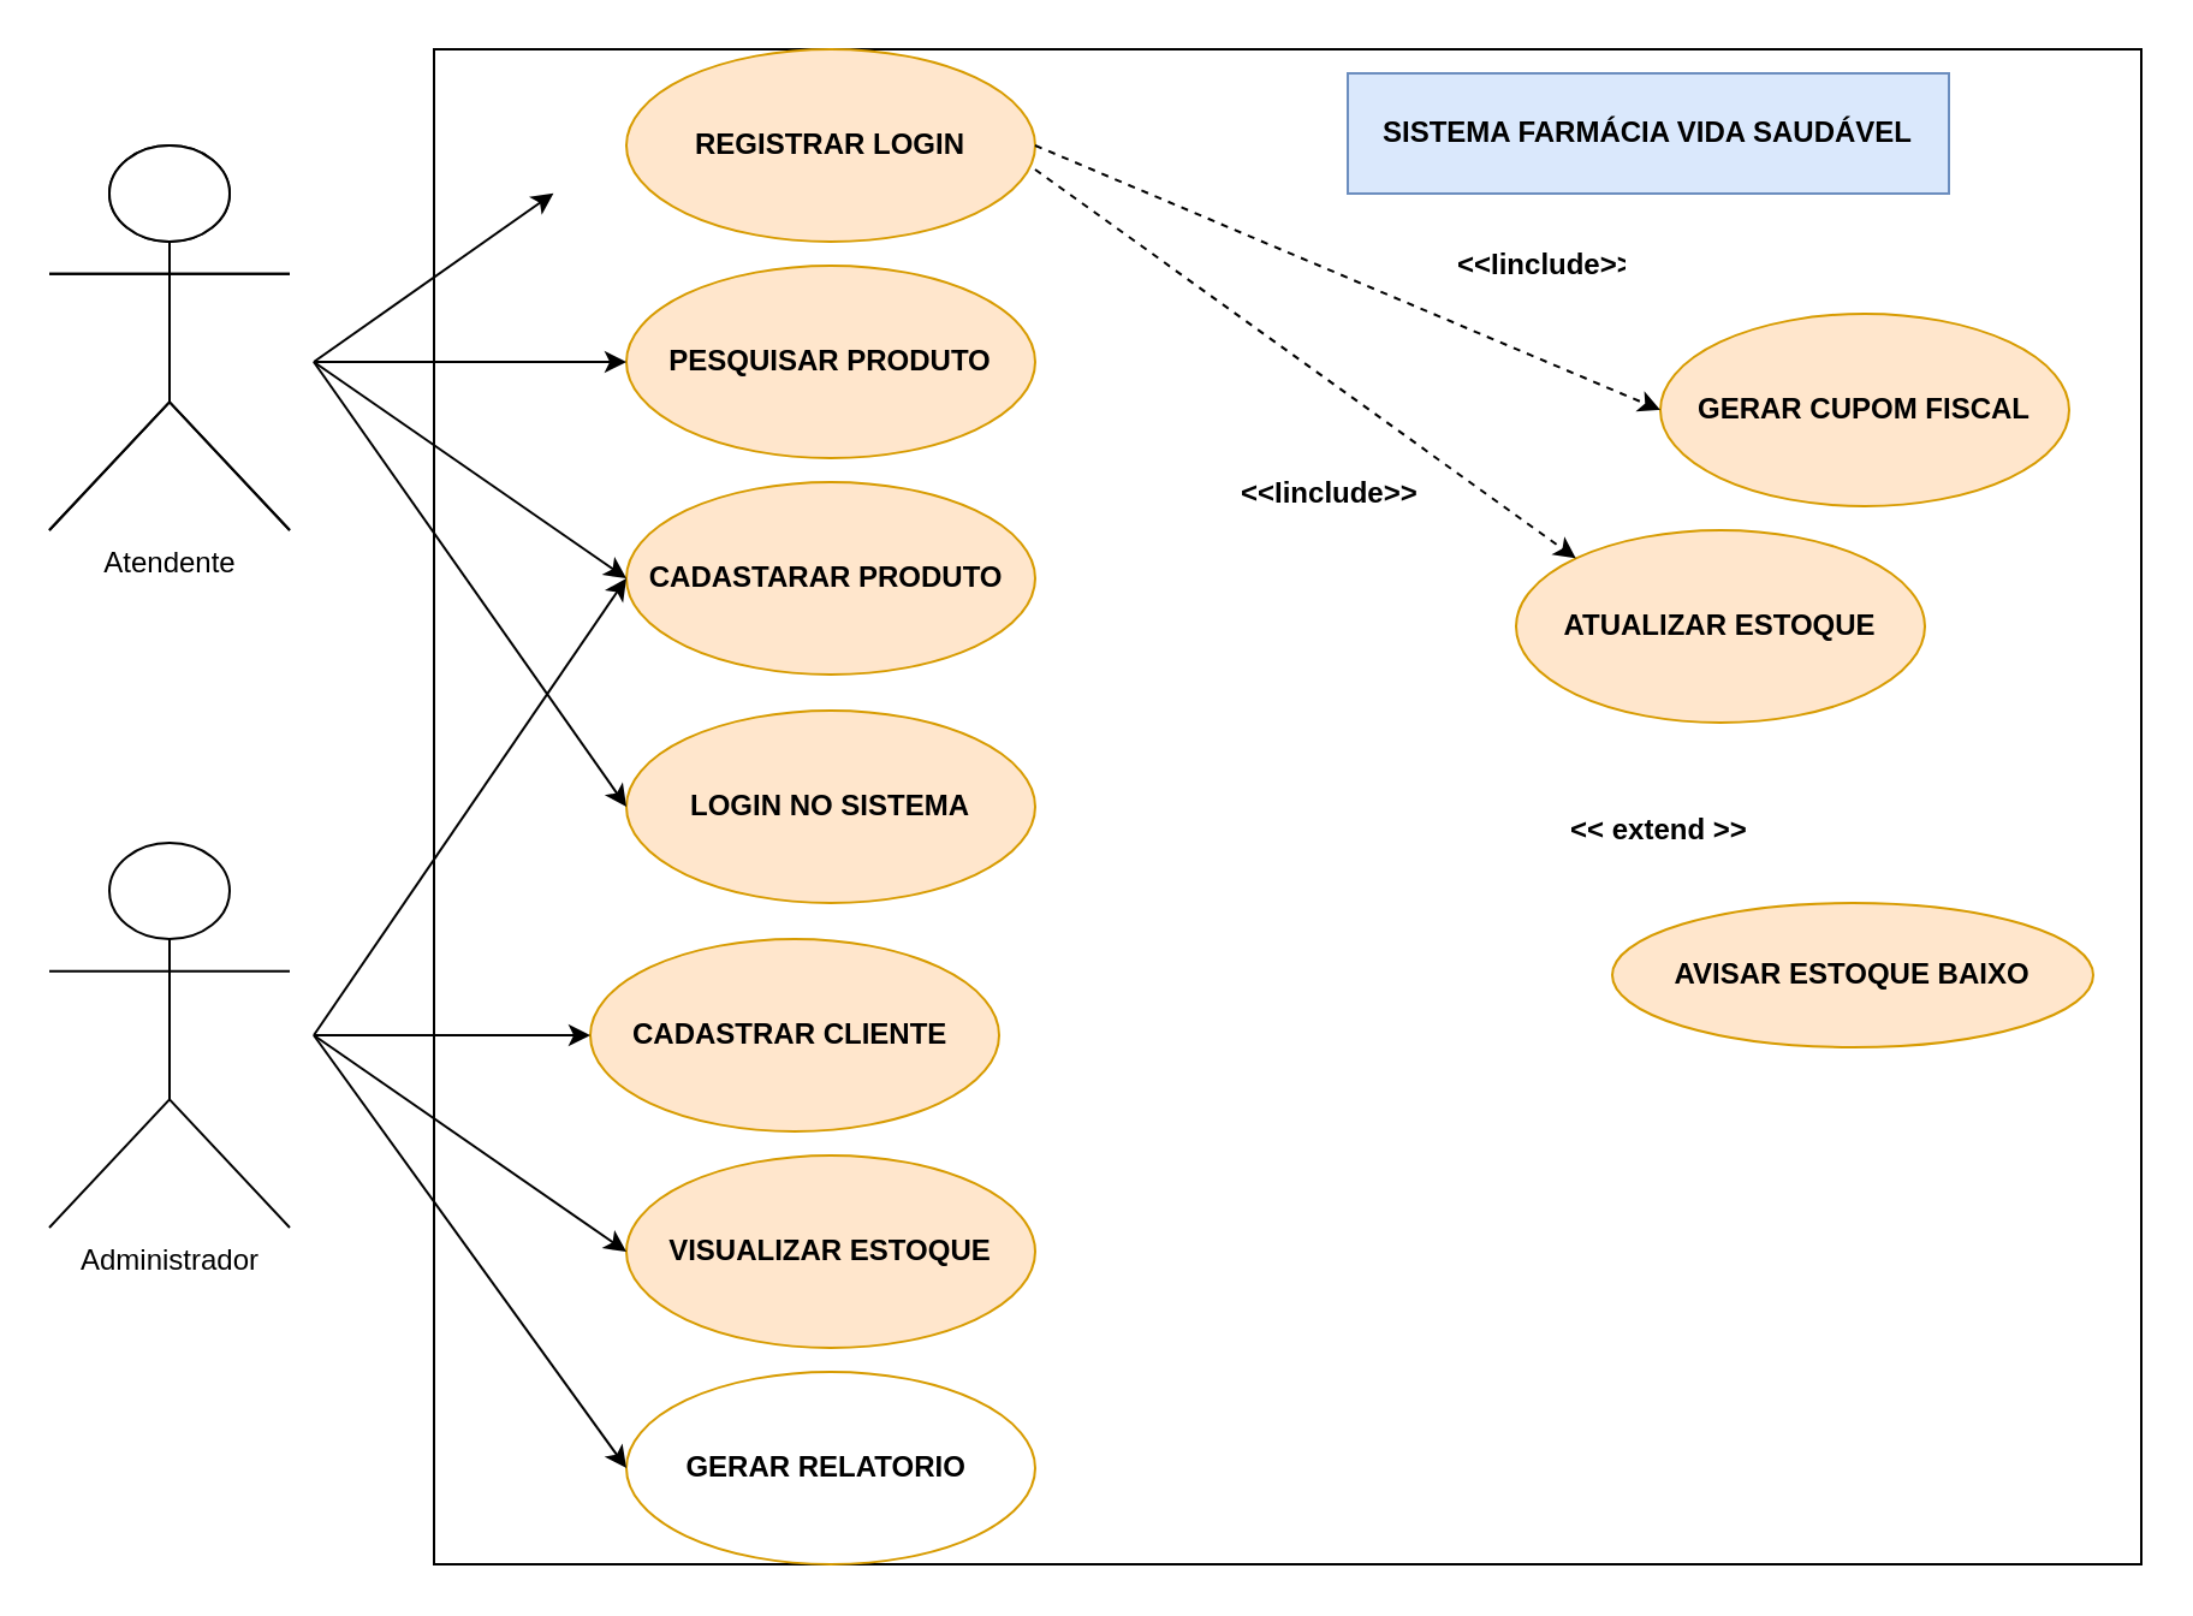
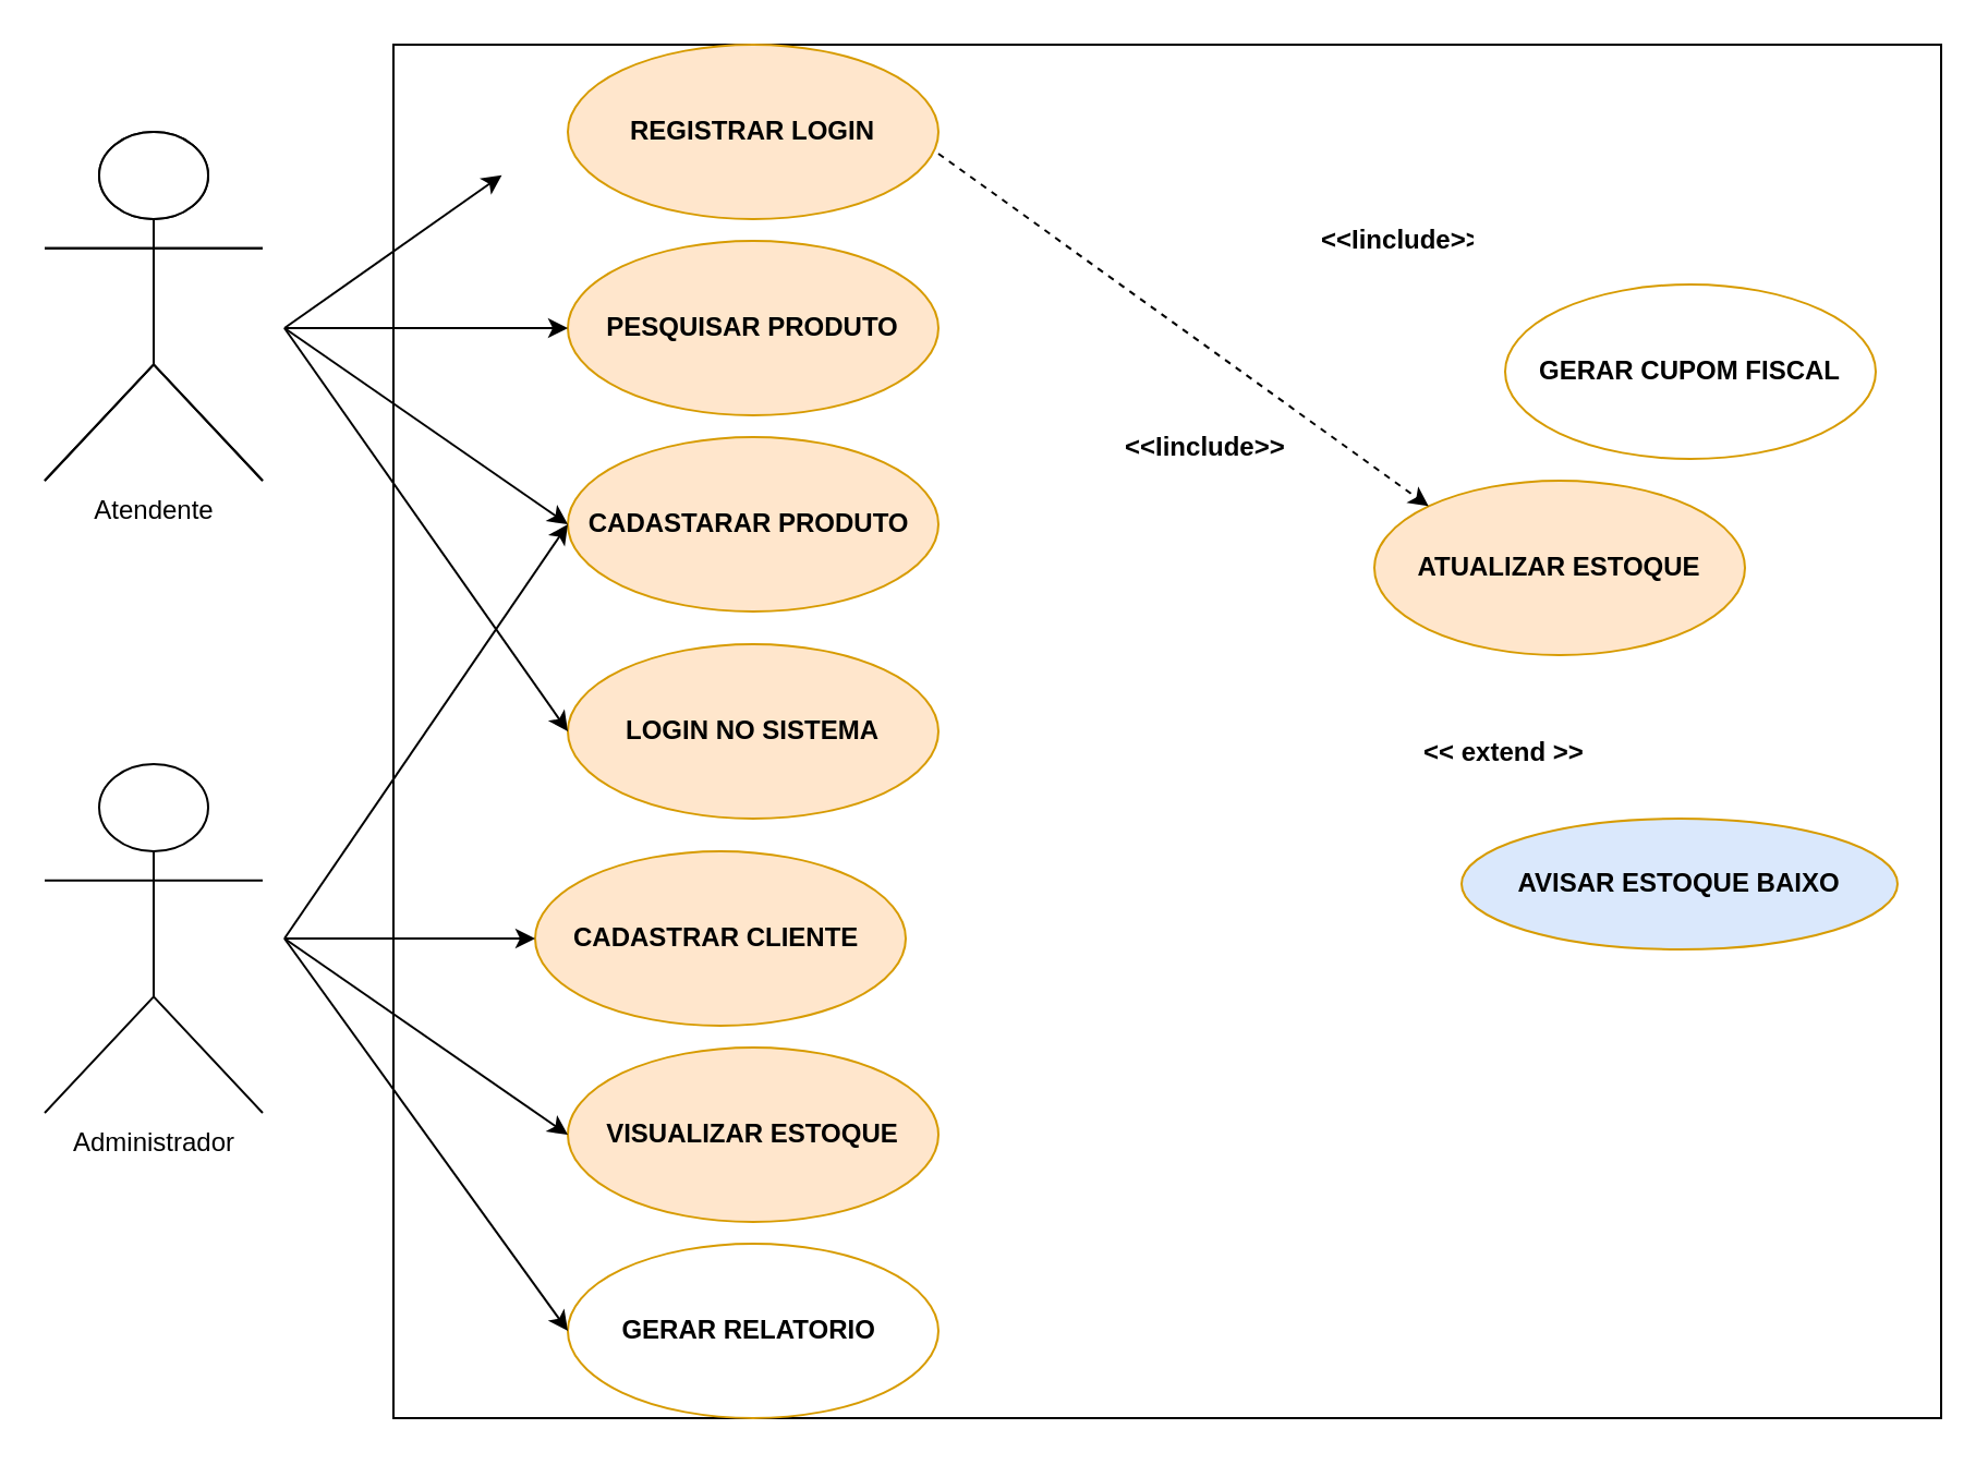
- <mxCell id="23" value="SISTEMA FARMÁCIA VIDA SAUDÁVEL" style="rounded=0;whiteSpace=wrap;html=1;fontStyle=1;fillColor=#dae8fc;strokeColor=#6c8ebf;" vertex="1" parent="1"><mxGeometry x="560" y="30" width="250" height="50" as="geometry" /></mxCell>
- <mxCell id="28" value="" style="endArrow=classic;html=1;rounded=0;entryX=0;entryY=0.5;entryDx=0;entryDy=0;dashed=1;exitX=1;exitY=0.5;exitDx=0;exitDy=0;" edge="1" parent="1" source="9" target="8"><mxGeometry width="50" height="50" relative="1" as="geometry"><mxPoint x="440" y="58" as="sourcePoint" /><mxPoint x="665" y="220" as="targetPoint" /></mxGeometry></mxCell>
- <mxCell id="8" value="&lt;b&gt;GERAR CUPOM FISCAL&lt;/b&gt;" style="ellipse;whiteSpace=wrap;html=1;fillColor=#ffe6cc;strokeColor=#d79b00;" vertex="1" parent="1"><mxGeometry x="690" y="130" width="170" height="80" as="geometry" /></mxCell>
+ <mxCell id="8" value="&lt;b&gt;GERAR CUPOM FISCAL&lt;/b&gt;" style="ellipse;whiteSpace=wrap;html=1;fillColor=#ffffff;strokeColor=#d79b00;" vertex="1" parent="1"><mxGeometry x="690" y="130" width="170" height="80" as="geometry" /></mxCell>
- <mxCell id="25" value="&lt;b&gt;AVISAR ESTOQUE BAIXO&lt;/b&gt;" style="ellipse;whiteSpace=wrap;html=1;fillColor=#ffe6cc;strokeColor=#d79b00;" vertex="1" parent="1"><mxGeometry x="670" y="375" width="200" height="60" as="geometry" /></mxCell>
+ <mxCell id="25" value="&lt;b&gt;AVISAR ESTOQUE BAIXO&lt;/b&gt;" style="ellipse;whiteSpace=wrap;html=1;fillColor=#dae8fc;strokeColor=#d79b00;" vertex="1" parent="1"><mxGeometry x="670" y="375" width="200" height="60" as="geometry" /></mxCell>
